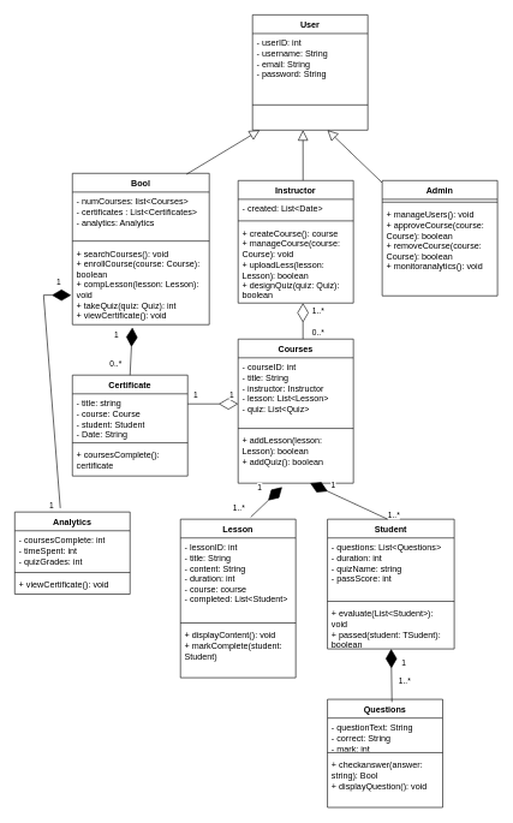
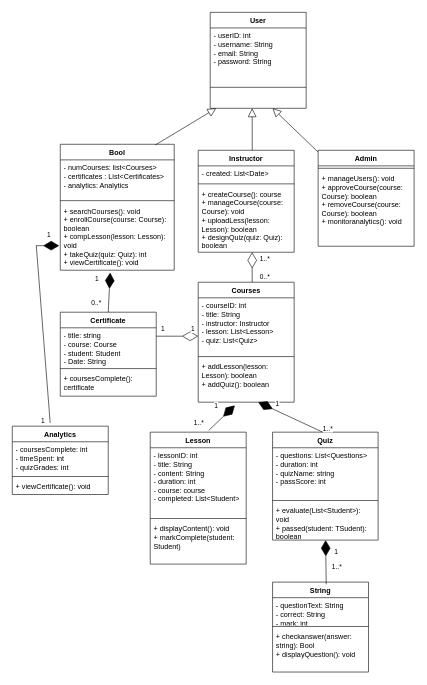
- <mxCell id="30" value="Student" style="swimlane;fontStyle=1;align=center;verticalAlign=top;childLayout=stackLayout;horizontal=1;startSize=26;horizontalStack=0;resizeParent=1;resizeParentMax=0;resizeLast=0;collapsible=1;marginBottom=0;whiteSpace=wrap;html=1;" vertex="1" parent="1"><mxGeometry x="454" y="720" width="176" height="180" as="geometry" /></mxCell>
+ <mxCell id="30" value="Quiz" style="swimlane;fontStyle=1;align=center;verticalAlign=top;childLayout=stackLayout;horizontal=1;startSize=26;horizontalStack=0;resizeParent=1;resizeParentMax=0;resizeLast=0;collapsible=1;marginBottom=0;whiteSpace=wrap;html=1;" vertex="1" parent="1"><mxGeometry x="454" y="720" width="176" height="180" as="geometry" /></mxCell>
- <mxCell id="47" value="Questions" style="swimlane;fontStyle=1;align=center;verticalAlign=top;childLayout=stackLayout;horizontal=1;startSize=26;horizontalStack=0;resizeParent=1;resizeParentMax=0;resizeLast=0;collapsible=1;marginBottom=0;whiteSpace=wrap;html=1;" vertex="1" parent="1"><mxGeometry x="454" y="970" width="160" height="150" as="geometry" /></mxCell>
+ <mxCell id="47" value="String" style="swimlane;fontStyle=1;align=center;verticalAlign=top;childLayout=stackLayout;horizontal=1;startSize=26;horizontalStack=0;resizeParent=1;resizeParentMax=0;resizeLast=0;collapsible=1;marginBottom=0;whiteSpace=wrap;html=1;" vertex="1" parent="1"><mxGeometry x="454" y="970" width="160" height="150" as="geometry" /></mxCell>
